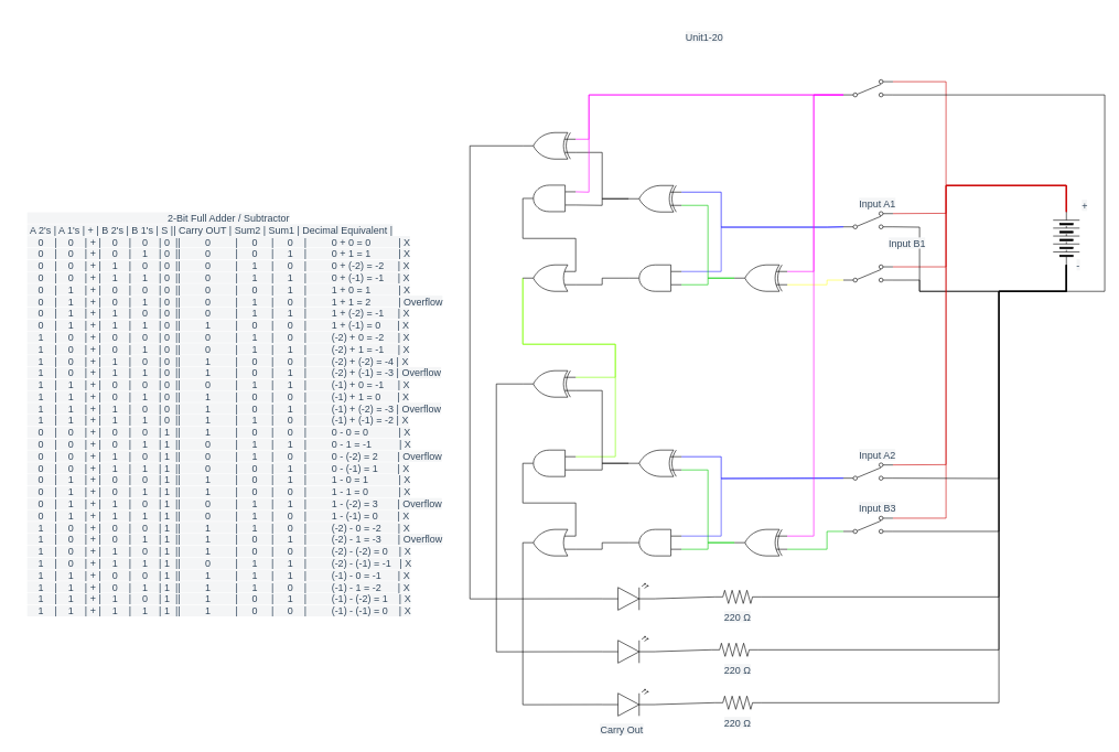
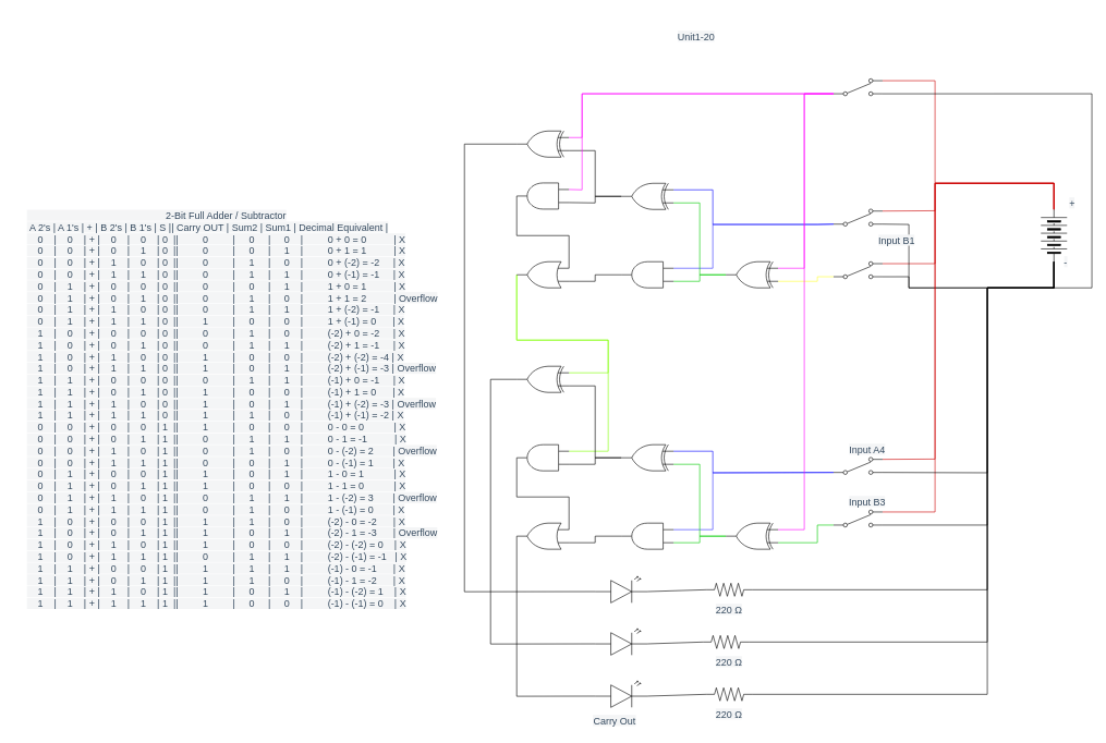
- <mxCell id="42" value="&lt;div style=&quot;text-align: left&quot;&gt;&lt;font color=&quot;#34495e&quot;&gt;&lt;span style=&quot;font-size: 15px ; background-color: rgb(244 , 245 , 246)&quot;&gt;Input A1&lt;/span&gt;&lt;/font&gt;&lt;/div&gt;" style="text;html=1;strokeColor=none;fillColor=none;align=center;verticalAlign=middle;whiteSpace=wrap;rounded=0;" parent="1" vertex="1"><mxGeometry x="1293.25" y="293.5" width="66.75" height="26" as="geometry" /></mxCell>
- <mxCell id="61" value="&lt;div style=&quot;text-align: left&quot;&gt;&lt;font color=&quot;#34495e&quot;&gt;&lt;span style=&quot;font-size: 15px ; background-color: rgb(244 , 245 , 246)&quot;&gt;Input A2&lt;/span&gt;&lt;/font&gt;&lt;/div&gt;" style="text;html=1;strokeColor=none;fillColor=none;align=center;verticalAlign=middle;whiteSpace=wrap;rounded=0;" parent="1" vertex="1"><mxGeometry x="1293.25" y="673.5" width="66.75" height="26" as="geometry" /></mxCell>
+ <mxCell id="61" value="&lt;div style=&quot;text-align: left&quot;&gt;&lt;font color=&quot;#34495e&quot;&gt;&lt;span style=&quot;font-size: 15px ; background-color: rgb(244 , 245 , 246)&quot;&gt;Input A4&lt;/span&gt;&lt;/font&gt;&lt;/div&gt;" style="text;html=1;strokeColor=none;fillColor=none;align=center;verticalAlign=middle;whiteSpace=wrap;rounded=0;" parent="1" vertex="1"><mxGeometry x="1293.25" y="673.5" width="66.75" height="26" as="geometry" /></mxCell>
